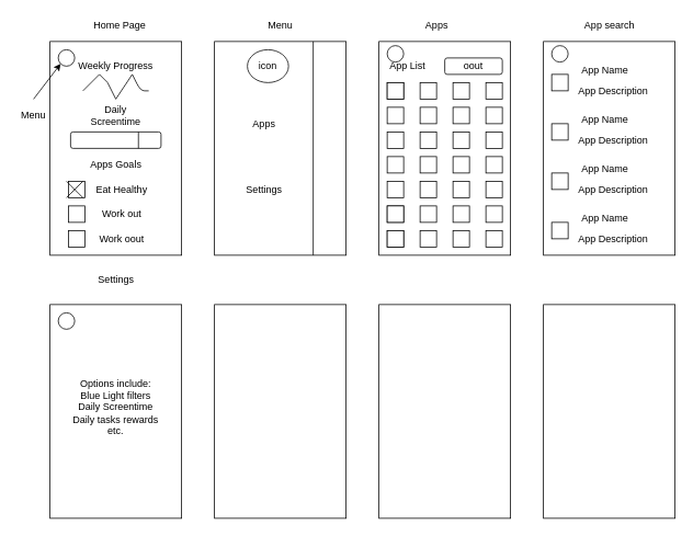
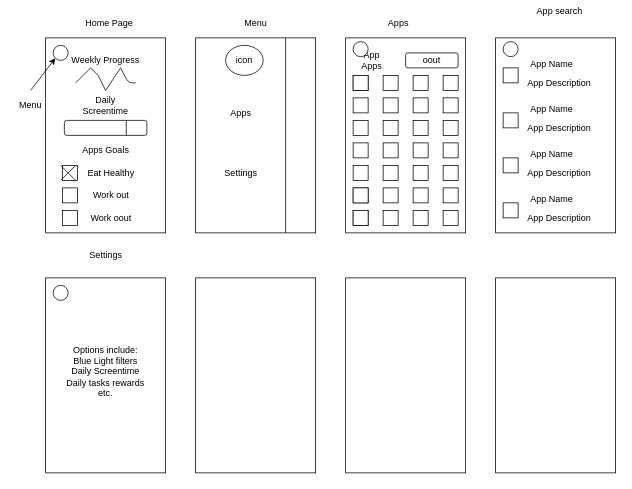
- <mxCell id="69" value="App search" style="text;html=1;align=center;verticalAlign=middle;resizable=0;points=[];autosize=1;" vertex="1" parent="1"><mxGeometry x="700" y="20" width="80" height="20" as="geometry" /></mxCell>
+ <mxCell id="69" value="App search" style="text;html=1;align=center;verticalAlign=middle;resizable=0;points=[];autosize=1;" vertex="1" parent="1"><mxGeometry x="705" y="5" width="80" height="20" as="geometry" /></mxCell>
- <mxCell id="67" value="App List" style="text;html=1;strokeColor=none;fillColor=none;align=center;verticalAlign=middle;whiteSpace=wrap;rounded=0;" vertex="1" parent="1"><mxGeometry x="470" y="70" width="50" height="20" as="geometry" /></mxCell>
+ <mxCell id="67" value="App Apps" style="text;html=1;strokeColor=none;fillColor=none;align=center;verticalAlign=middle;whiteSpace=wrap;rounded=0;" vertex="1" parent="1"><mxGeometry x="470" y="70" width="50" height="20" as="geometry" /></mxCell>
